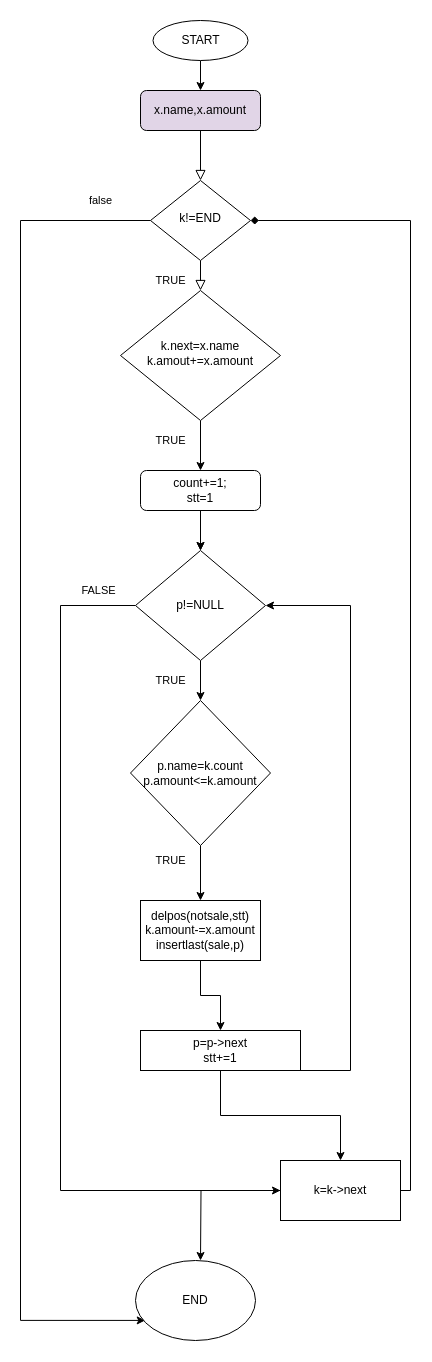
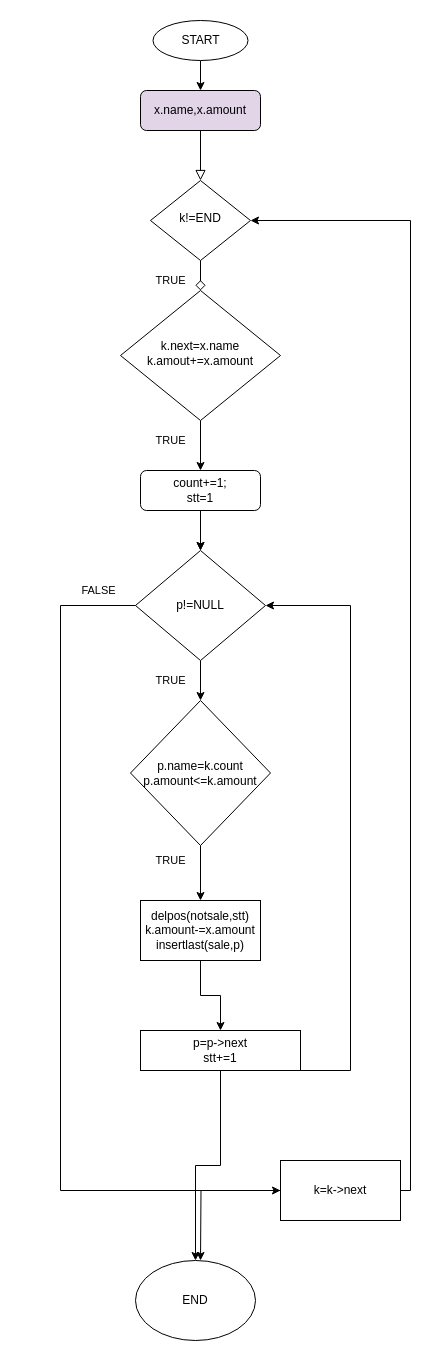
- <mxCell id="19" style="edgeStyle=orthogonalEdgeStyle;rounded=0;orthogonalLoop=1;jettySize=auto;html=1;entryX=1;entryY=0.5;entryDx=0;entryDy=0;endArrow=diamond;" edge="1" parent="1" source="21" target="6"><mxGeometry relative="1" as="geometry"><mxPoint x="410" y="220" as="targetPoint" /><Array as="points"><mxPoint x="410" y="1190" /><mxPoint x="410" y="220" /></Array></mxGeometry></mxCell>
+ <mxCell id="19" style="edgeStyle=orthogonalEdgeStyle;rounded=0;orthogonalLoop=1;jettySize=auto;html=1;entryX=1;entryY=0.5;entryDx=0;entryDy=0;" edge="1" parent="1" source="21" target="6"><mxGeometry relative="1" as="geometry"><mxPoint x="410" y="220" as="targetPoint" /><Array as="points"><mxPoint x="410" y="1190" /><mxPoint x="410" y="220" /></Array></mxGeometry></mxCell>
- <mxCell id="5" value="TRUE" style="rounded=0;html=1;jettySize=auto;orthogonalLoop=1;fontSize=11;endArrow=block;endFill=0;endSize=8;strokeWidth=1;shadow=0;labelBackgroundColor=none;edgeStyle=orthogonalEdgeStyle;" edge="1" parent="1" source="6" target="8"><mxGeometry x="0.6" y="-30" relative="1" as="geometry"><mxPoint as="offset" /></mxGeometry></mxCell>
+ <mxCell id="5" value="TRUE" style="rounded=0;html=1;jettySize=auto;orthogonalLoop=1;fontSize=11;endArrow=diamond;endFill=0;endSize=8;strokeWidth=1;shadow=0;labelBackgroundColor=none;edgeStyle=orthogonalEdgeStyle;" edge="1" parent="1" source="6" target="8"><mxGeometry x="0.6" y="-30" relative="1" as="geometry"><mxPoint as="offset" /></mxGeometry></mxCell>
- <mxCell id="2" value="false" style="edgeStyle=orthogonalEdgeStyle;rounded=0;orthogonalLoop=1;jettySize=auto;html=1;entryX=0.081;entryY=0.749;entryDx=0;entryDy=0;entryPerimeter=0;" edge="1" parent="1" source="6" target="25"><mxGeometry x="-0.926" y="-20" relative="1" as="geometry"><mxPoint x="20" y="1320" as="targetPoint" /><Array as="points"><mxPoint x="20" y="220" /><mxPoint x="20" y="1320" /></Array><mxPoint as="offset" /></mxGeometry></mxCell>
- <mxCell id="16" style="edgeStyle=orthogonalEdgeStyle;rounded=0;orthogonalLoop=1;jettySize=auto;html=1;" edge="1" parent="1" source="18" target="21"><mxGeometry relative="1" as="geometry" /></mxCell>
+ <mxCell id="16" style="edgeStyle=orthogonalEdgeStyle;rounded=0;orthogonalLoop=1;jettySize=auto;html=1;" edge="1" parent="1" source="18" target="25"><mxGeometry relative="1" as="geometry" /></mxCell>
